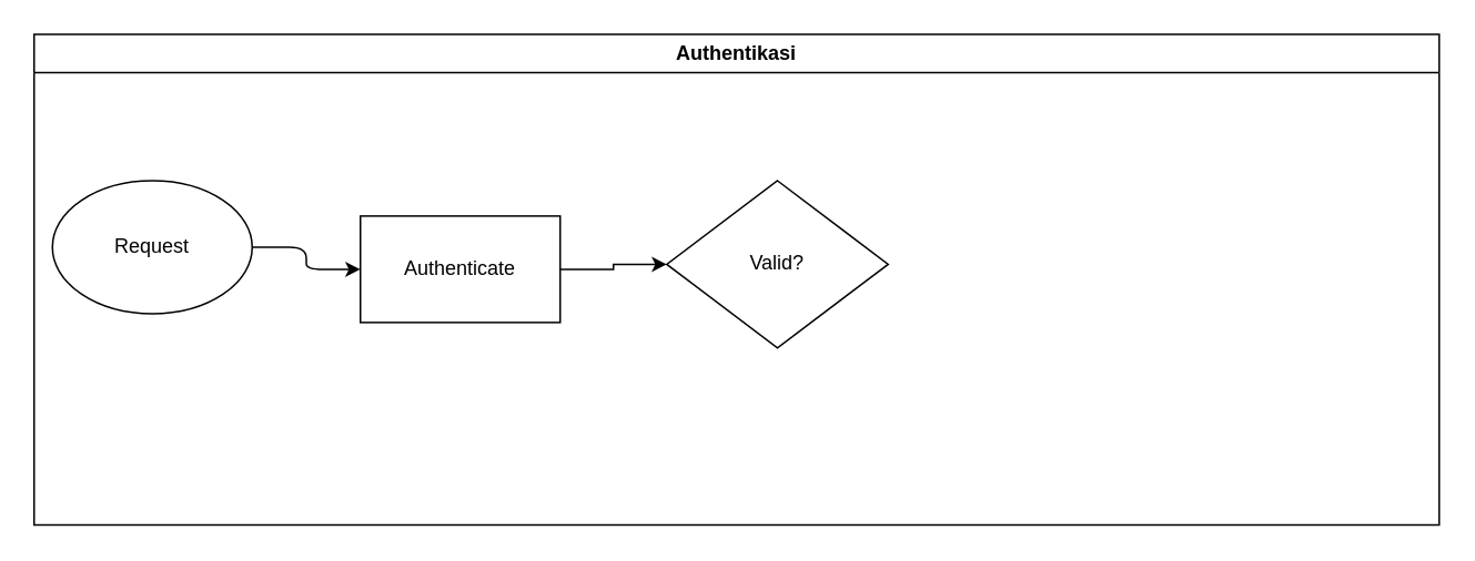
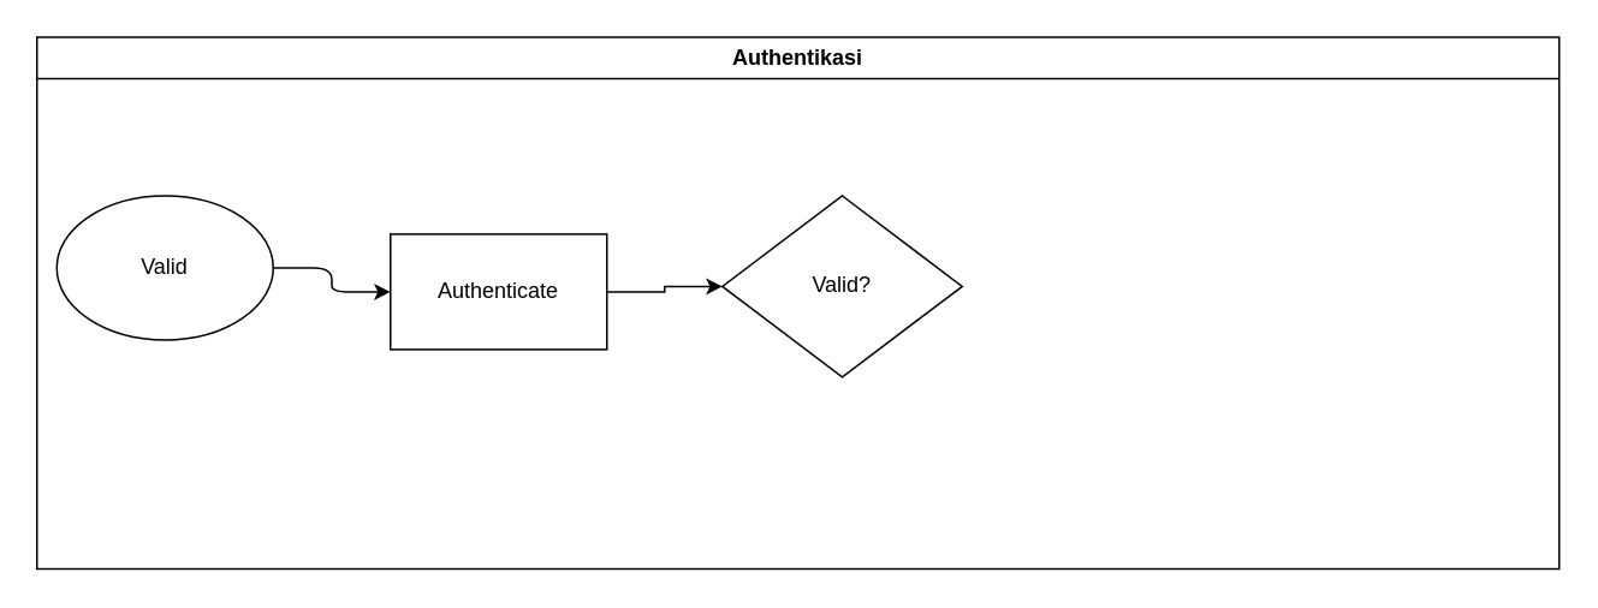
- <mxCell id="4" value="Request" style="ellipse;whiteSpace=wrap;html=1;" vertex="1" parent="2"><mxGeometry x="11" y="88" width="120" height="80" as="geometry" /></mxCell>
+ <mxCell id="4" value="Valid" style="ellipse;whiteSpace=wrap;html=1;" vertex="1" parent="2"><mxGeometry x="11" y="88" width="120" height="80" as="geometry" /></mxCell>
